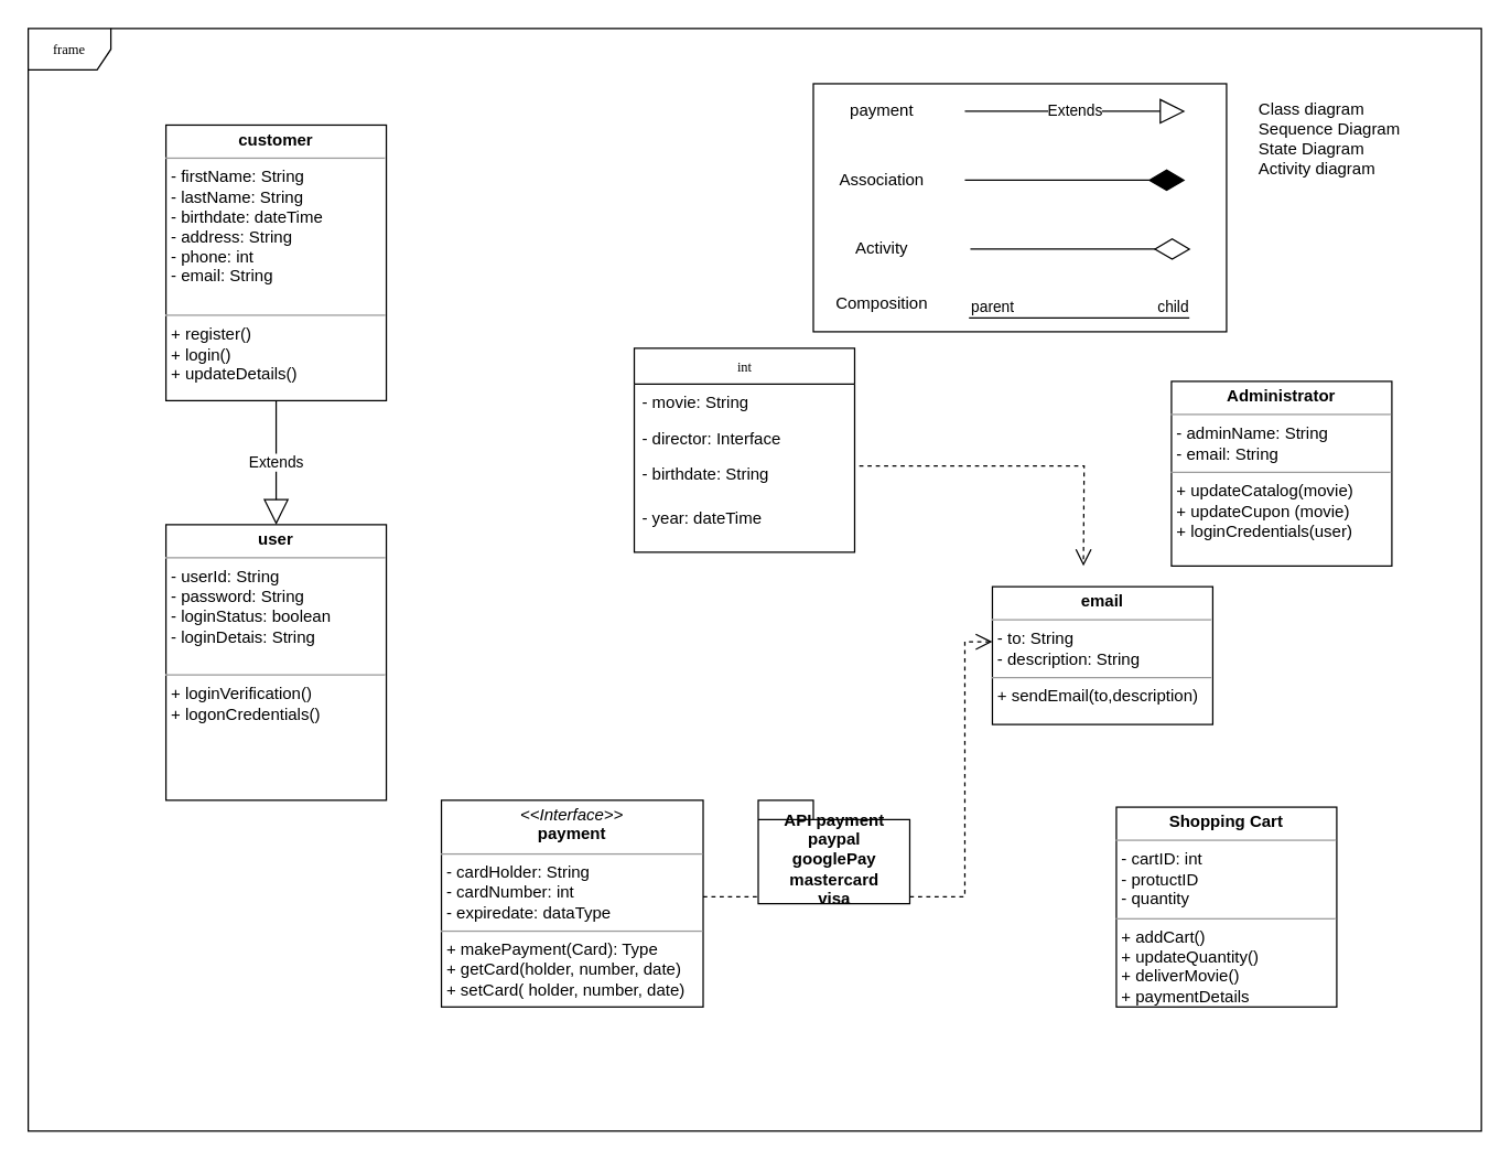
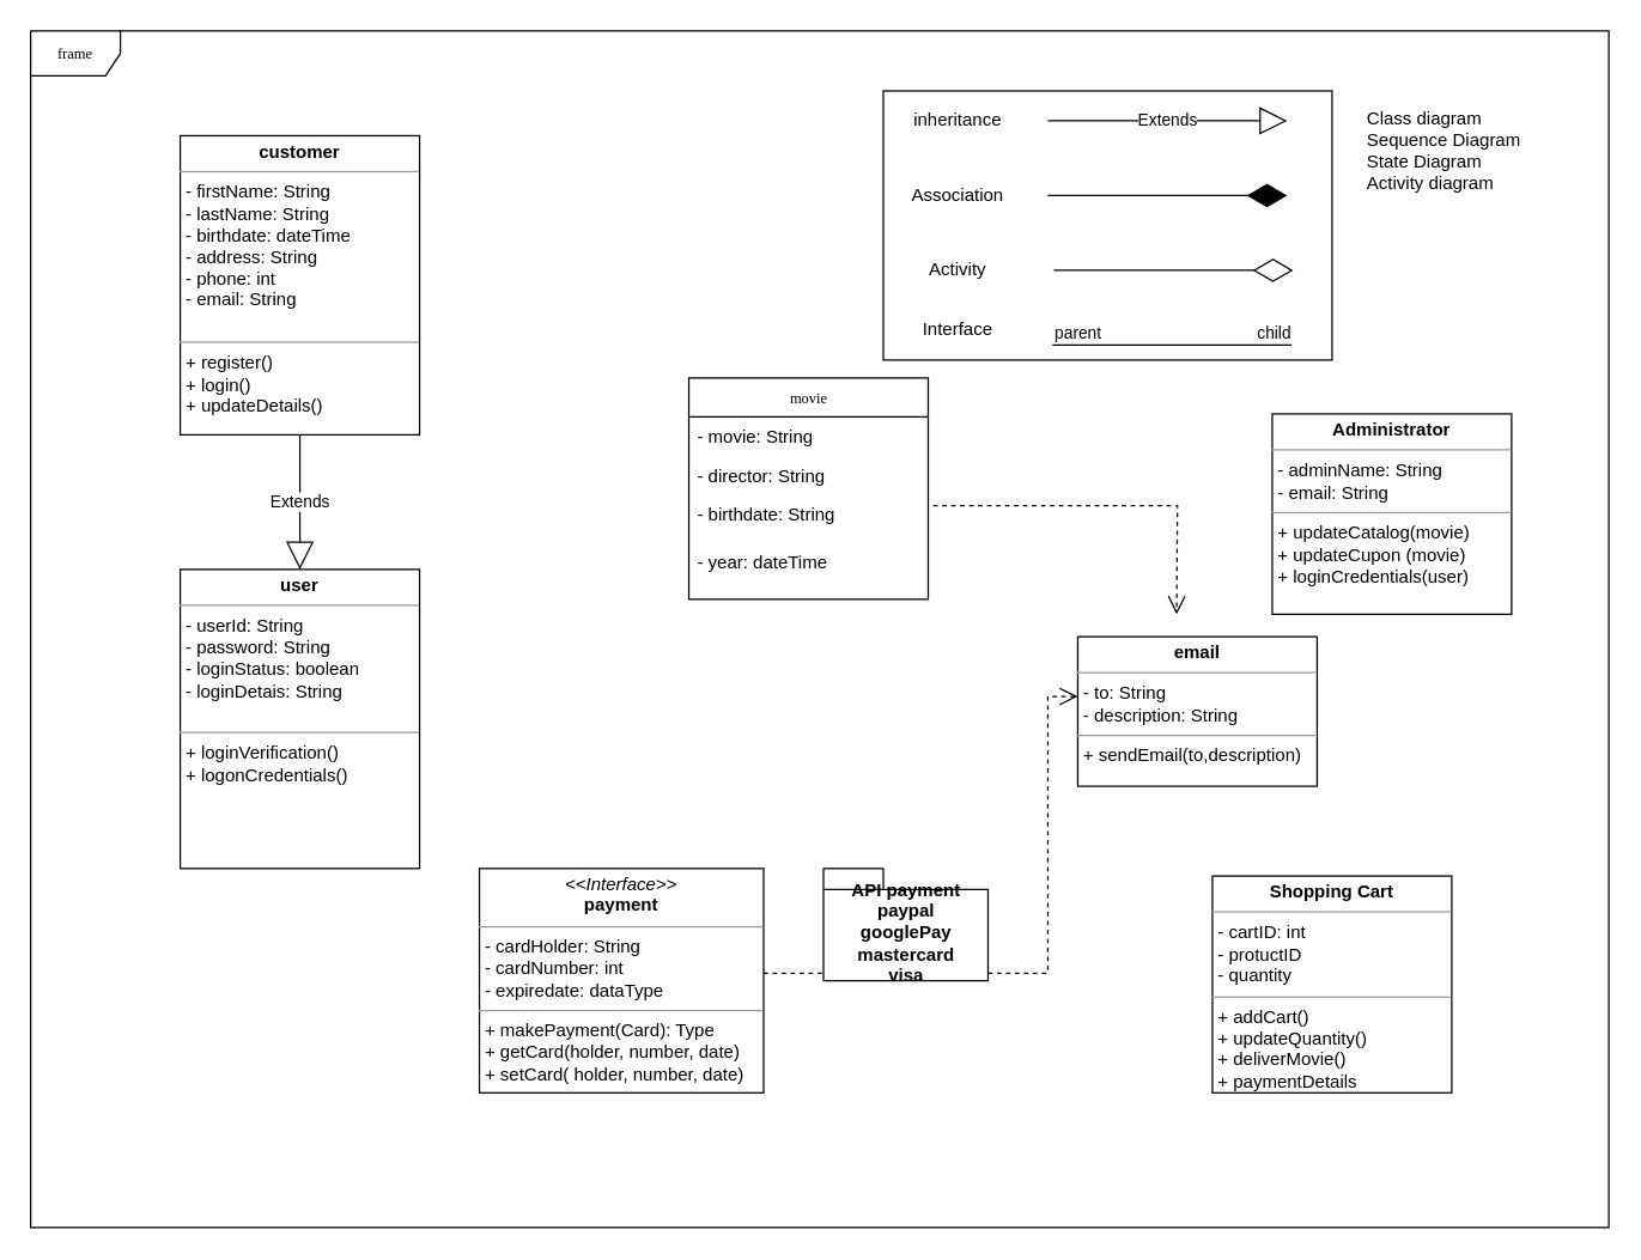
- <mxCell id="20" value="payment" style="text;html=1;strokeColor=none;fillColor=none;align=center;verticalAlign=middle;whiteSpace=wrap;rounded=0;" vertex="1" parent="1"><mxGeometry x="580" y="70" width="120" height="20" as="geometry" /></mxCell>
+ <mxCell id="20" value="inheritance" style="text;html=1;strokeColor=none;fillColor=none;align=center;verticalAlign=middle;whiteSpace=wrap;rounded=0;" vertex="1" parent="1"><mxGeometry x="580" y="70" width="120" height="20" as="geometry" /></mxCell>
- <mxCell id="23" value="Composition" style="text;html=1;strokeColor=none;fillColor=none;align=center;verticalAlign=middle;whiteSpace=wrap;rounded=0;" vertex="1" parent="1"><mxGeometry x="580" y="210" width="120" height="20" as="geometry" /></mxCell>
+ <mxCell id="23" value="Interface" style="text;html=1;strokeColor=none;fillColor=none;align=center;verticalAlign=middle;whiteSpace=wrap;rounded=0;" vertex="1" parent="1"><mxGeometry x="580" y="210" width="120" height="20" as="geometry" /></mxCell>
- <mxCell id="4" value="int" style="swimlane;html=1;fontStyle=0;childLayout=stackLayout;horizontal=1;startSize=26;fillColor=none;horizontalStack=0;resizeParent=1;resizeLast=0;collapsible=1;marginBottom=0;swimlaneFillColor=#ffffff;rounded=0;shadow=0;comic=0;labelBackgroundColor=none;strokeWidth=1;fontFamily=Verdana;fontSize=10;align=center;" parent="1" vertex="1"><mxGeometry x="460" y="252" width="160" height="148" as="geometry" /></mxCell>
+ <mxCell id="4" value="movie" style="swimlane;html=1;fontStyle=0;childLayout=stackLayout;horizontal=1;startSize=26;fillColor=none;horizontalStack=0;resizeParent=1;resizeLast=0;collapsible=1;marginBottom=0;swimlaneFillColor=#ffffff;rounded=0;shadow=0;comic=0;labelBackgroundColor=none;strokeWidth=1;fontFamily=Verdana;fontSize=10;align=center;" parent="1" vertex="1"><mxGeometry x="460" y="252" width="160" height="148" as="geometry" /></mxCell>
- <mxCell id="6" value="- director: Interface" style="text;html=1;strokeColor=none;fillColor=none;align=left;verticalAlign=top;spacingLeft=4;spacingRight=4;whiteSpace=wrap;overflow=hidden;rotatable=0;points=[[0,0.5],[1,0.5]];portConstraint=eastwest;" parent="4" vertex="1"><mxGeometry y="52" width="160" height="26" as="geometry" /></mxCell>
+ <mxCell id="6" value="- director: String" style="text;html=1;strokeColor=none;fillColor=none;align=left;verticalAlign=top;spacingLeft=4;spacingRight=4;whiteSpace=wrap;overflow=hidden;rotatable=0;points=[[0,0.5],[1,0.5]];portConstraint=eastwest;" parent="4" vertex="1"><mxGeometry y="52" width="160" height="26" as="geometry" /></mxCell>
